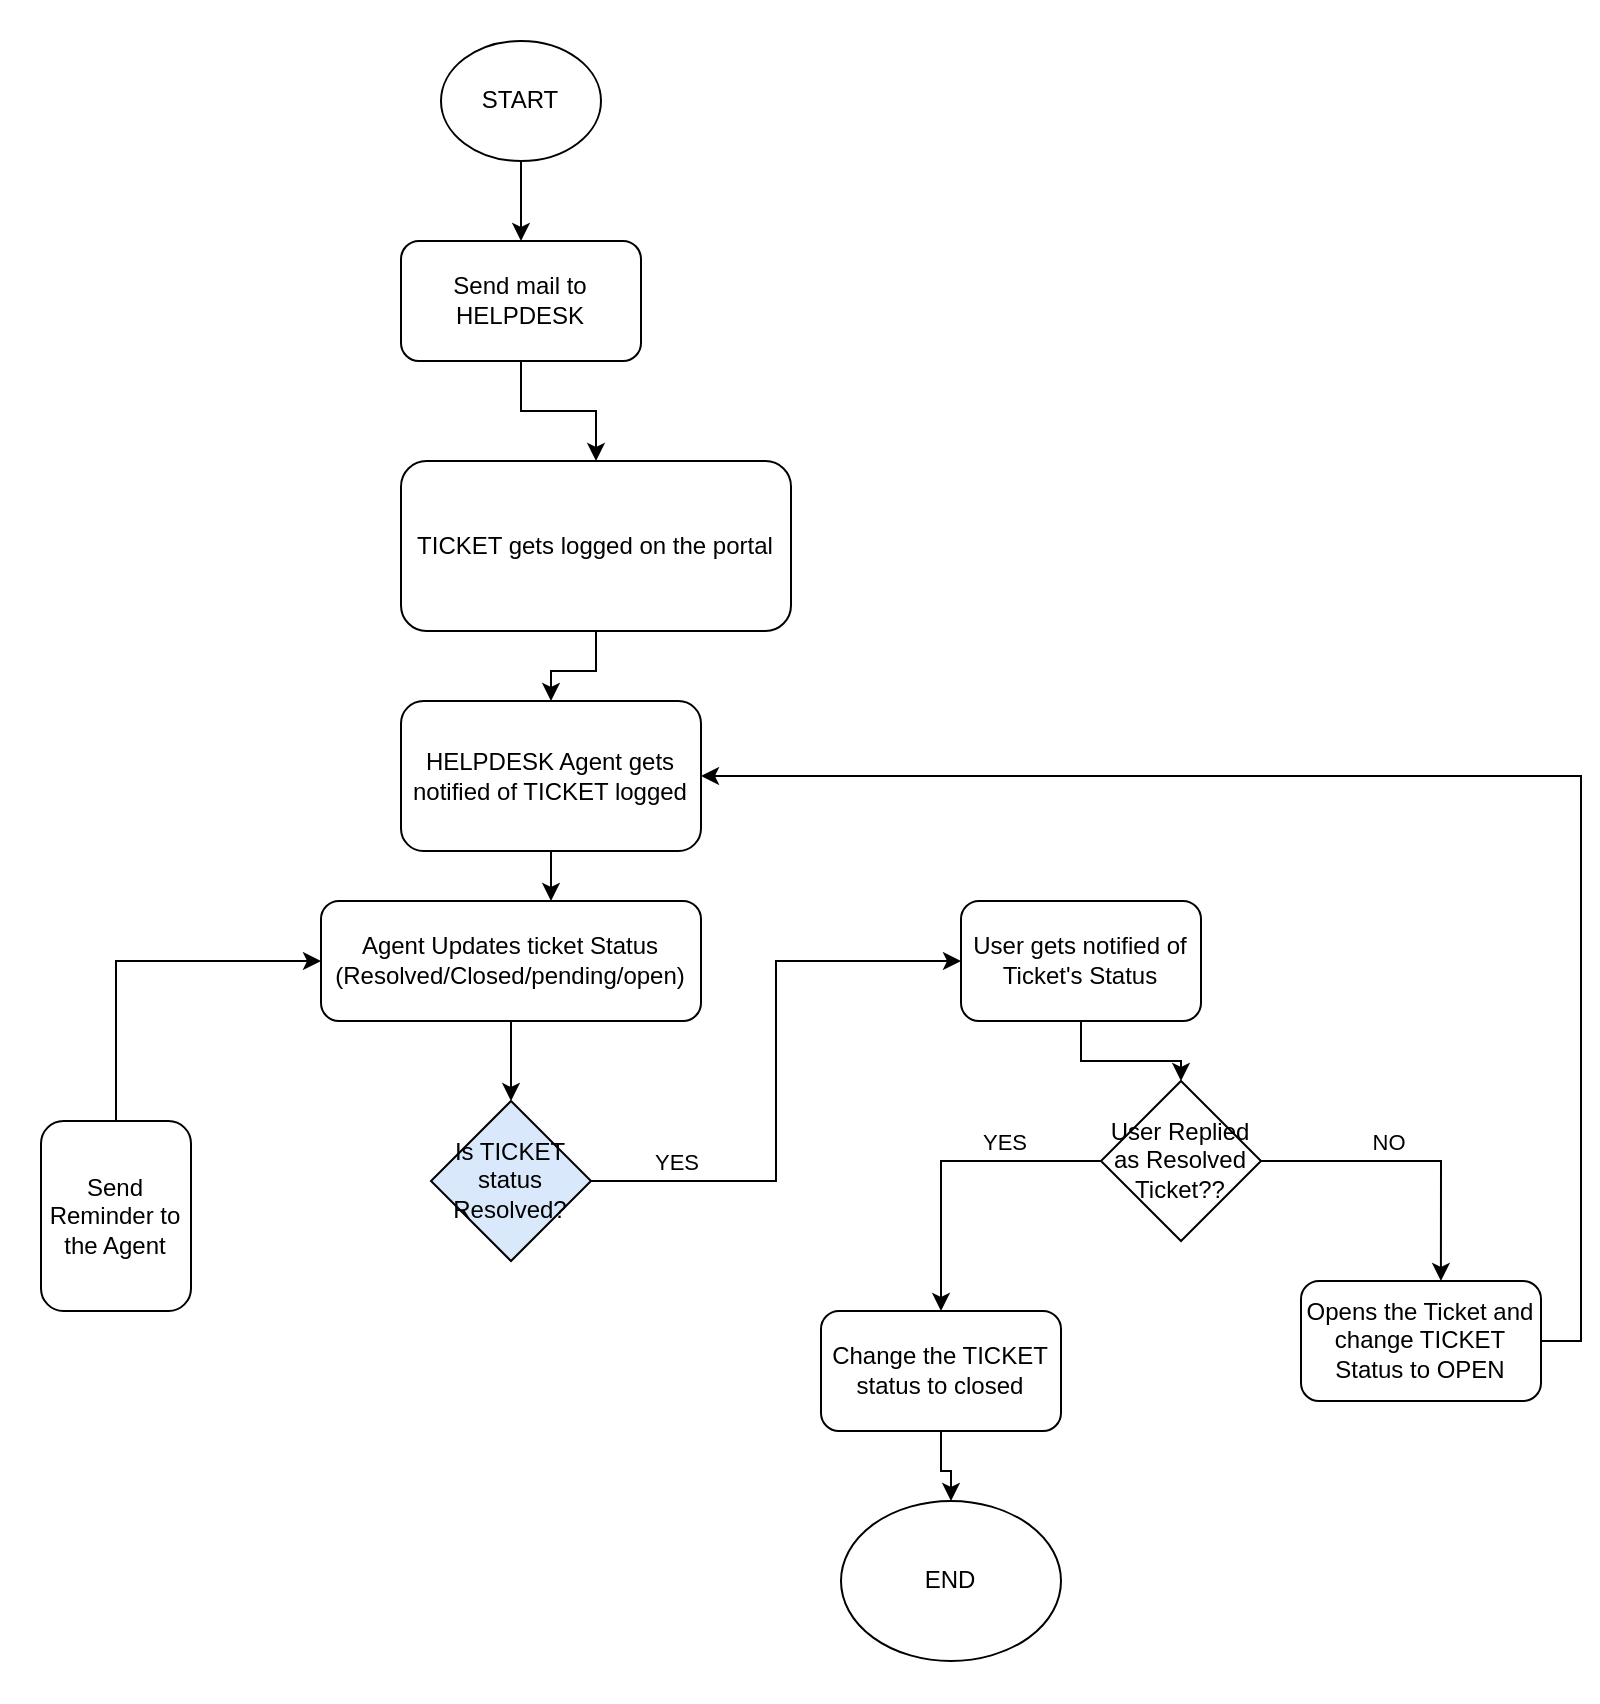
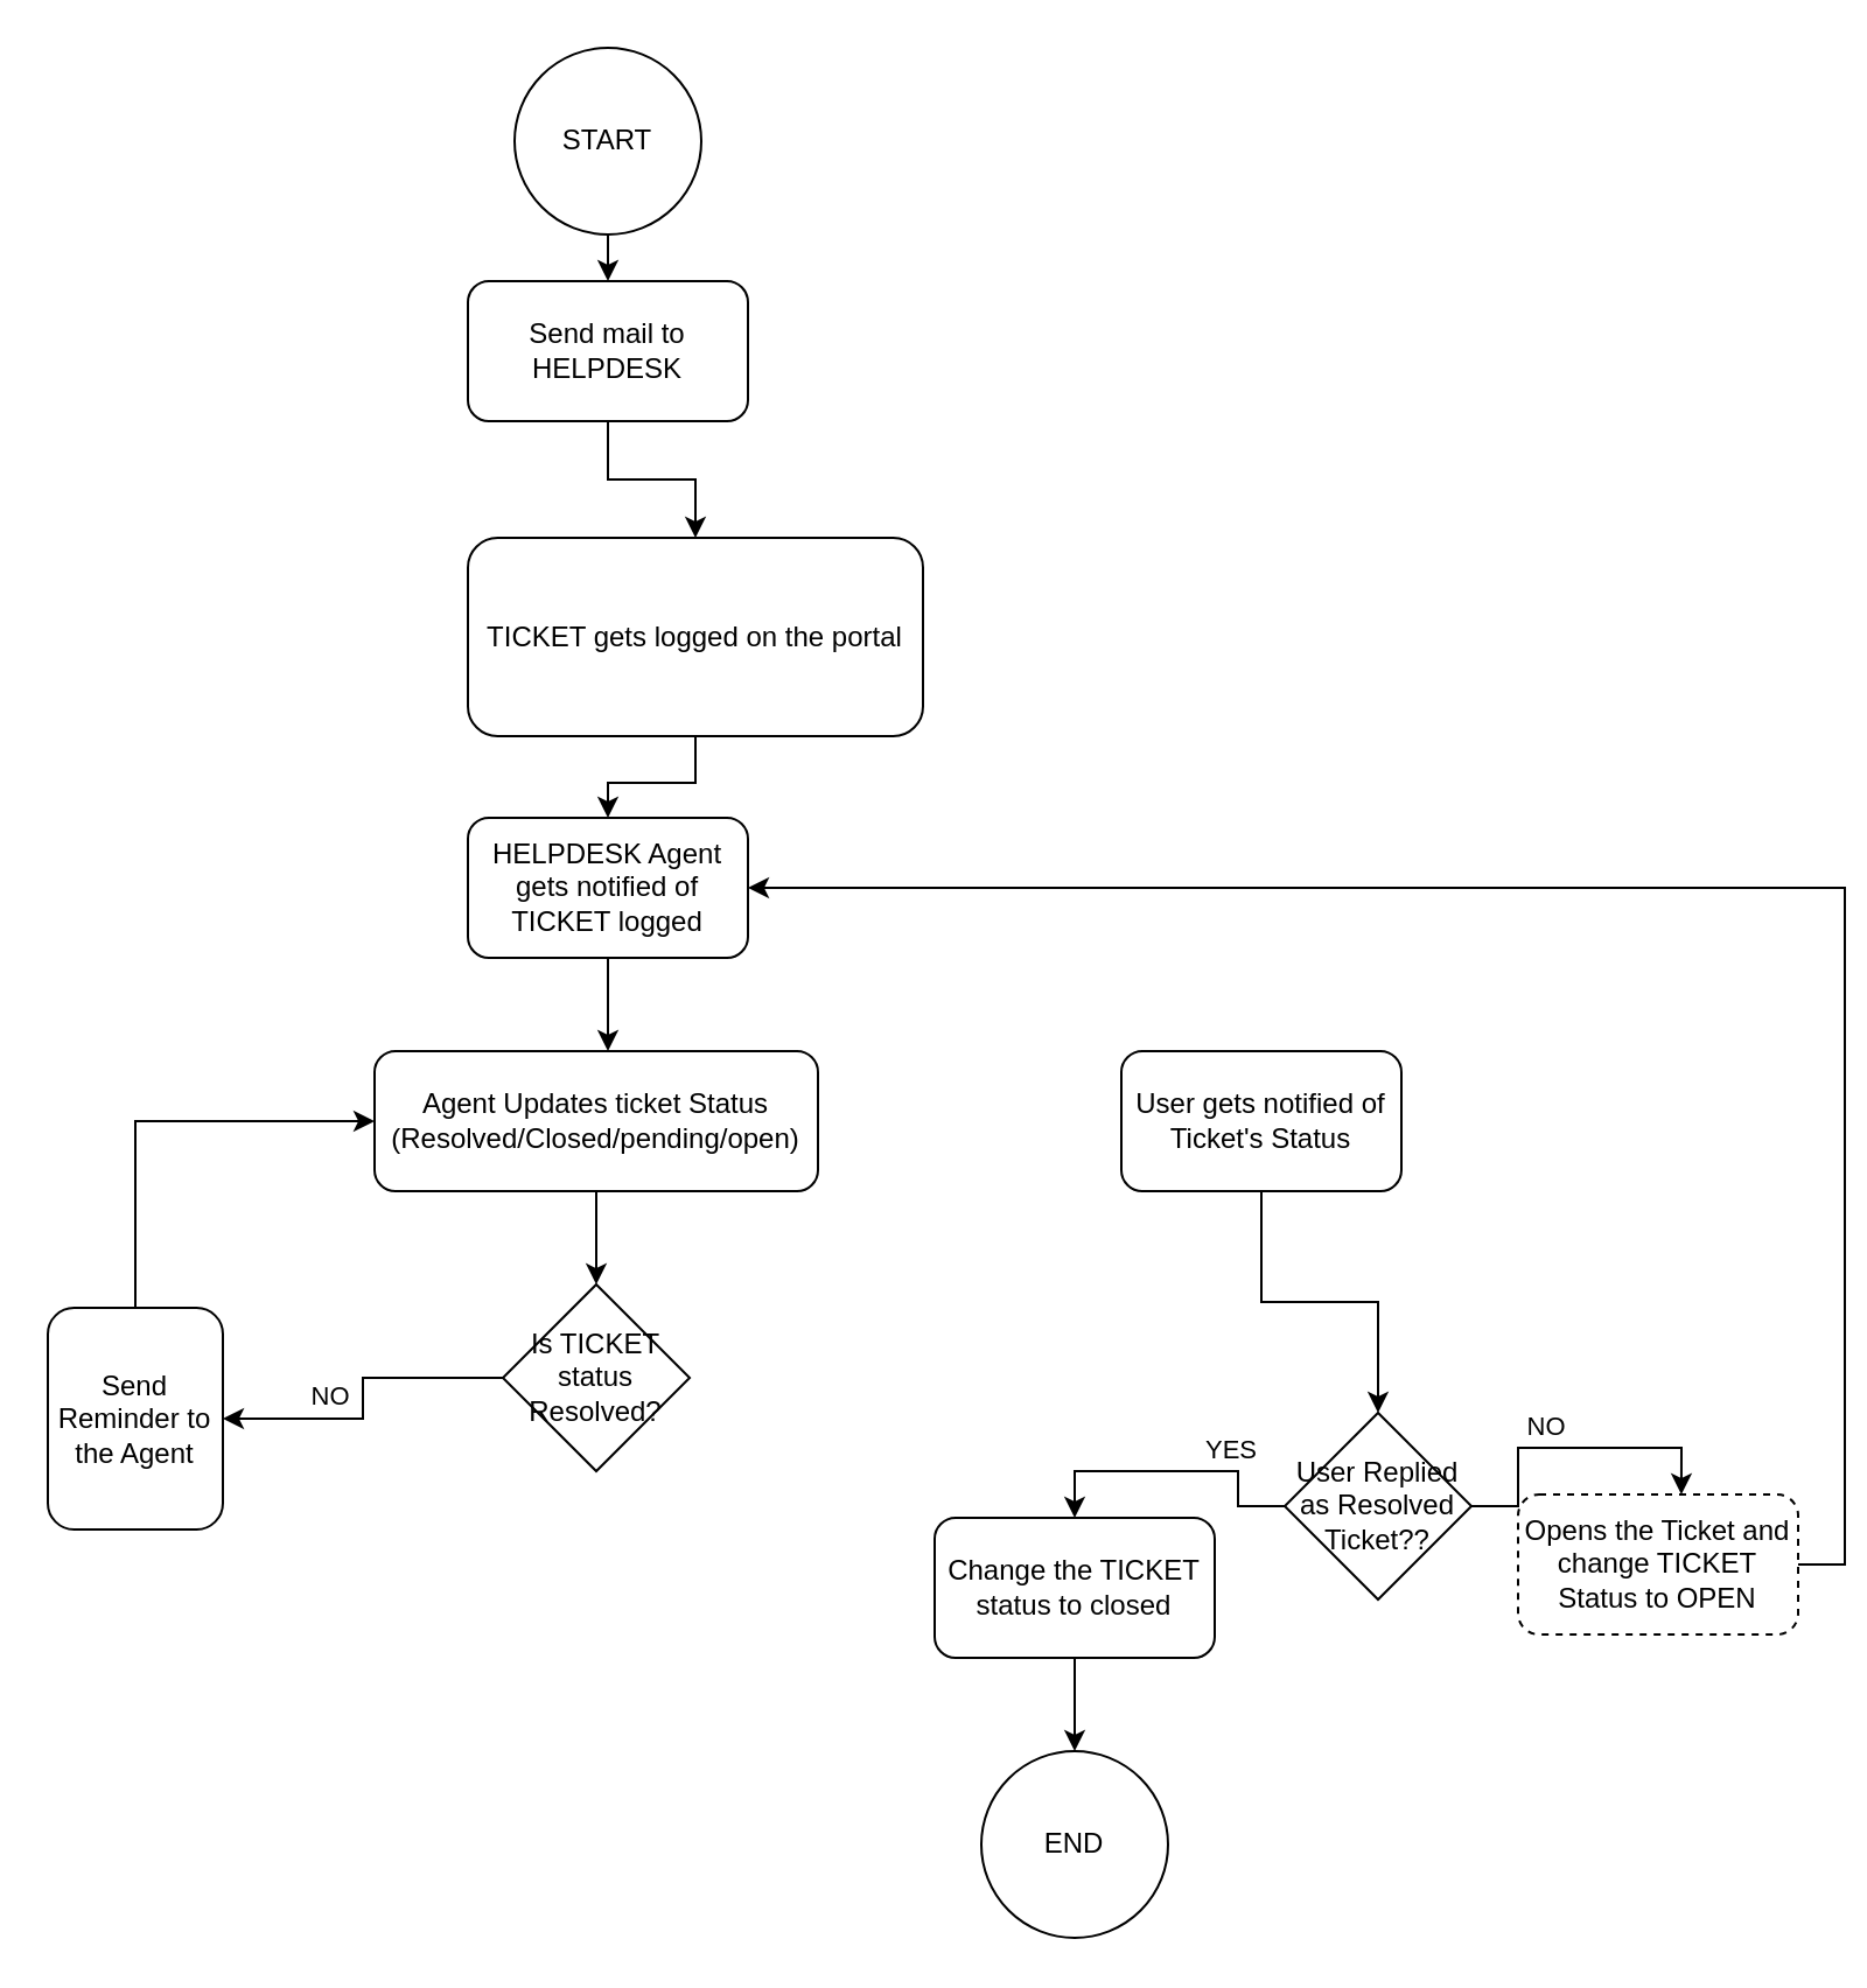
- <mxCell id="3" value="START" style="ellipse;whiteSpace=wrap;html=1;aspect=fixed;" parent="1" vertex="1"><mxGeometry x="220" y="20" width="80" height="60" as="geometry" /></mxCell>
+ <mxCell id="3" value="START" style="ellipse;whiteSpace=wrap;html=1;aspect=fixed;" parent="1" vertex="1"><mxGeometry x="220" width="80" height="80" as="geometry" y="20" /></mxCell>
- <mxCell id="9" value="HELPDESK Agent gets notified of TICKET logged" style="rounded=1;whiteSpace=wrap;html=1;" parent="1" vertex="1"><mxGeometry x="200" y="350" width="150" height="75" as="geometry" /></mxCell>
+ <mxCell id="9" value="HELPDESK Agent gets notified of TICKET logged" style="rounded=1;whiteSpace=wrap;html=1;" parent="1" vertex="1"><mxGeometry x="200" y="350" width="120" height="60" as="geometry" /></mxCell>
- <mxCell id="26" style="edgeStyle=orthogonalEdgeStyle;rounded=0;orthogonalLoop=1;jettySize=auto;html=1;exitX=1;exitY=0.5;exitDx=0;exitDy=0;entryX=0;entryY=0.5;entryDx=0;entryDy=0;" parent="1" source="28" target="17" edge="1"><mxGeometry relative="1" as="geometry" /></mxCell>
- <mxCell id="27" value="YES" style="edgeLabel;html=1;align=center;verticalAlign=middle;resizable=0;points=[];" parent="26" vertex="1" connectable="0"><mxGeometry x="-0.711" y="1" relative="1" as="geometry"><mxPoint x="-1" y="-9" as="offset" /></mxGeometry></mxCell>
- <mxCell id="22" value="User Replied as Resolved Ticket??" style="rhombus;whiteSpace=wrap;html=1;" parent="1" vertex="1"><mxGeometry x="550" y="540" width="80" height="80" as="geometry" /></mxCell>
+ <mxCell id="22" value="User Replied as Resolved Ticket??" style="rhombus;whiteSpace=wrap;html=1;" parent="1" vertex="1"><mxGeometry x="550" y="605" width="80" height="80" as="geometry" /></mxCell>
- <mxCell id="28" value="Is TICKET status Resolved?" style="rhombus;whiteSpace=wrap;html=1;fillColor=#dae8fc;" parent="1" vertex="1"><mxGeometry x="215" y="550" width="80" height="80" as="geometry" /></mxCell>
+ <mxCell id="28" value="Is TICKET status Resolved?" style="rhombus;whiteSpace=wrap;html=1;" parent="1" vertex="1"><mxGeometry x="215" y="550" width="80" height="80" as="geometry" /></mxCell>
+ <mxCell id="24" value="" style="edgeStyle=orthogonalEdgeStyle;rounded=0;orthogonalLoop=1;jettySize=auto;html=1;" parent="1" source="28" target="30" edge="1"><mxGeometry relative="1" as="geometry" /></mxCell>
+ <mxCell id="25" value="NO&lt;br&gt;" style="edgeLabel;html=1;align=center;verticalAlign=middle;resizable=0;points=[];" parent="24" vertex="1" connectable="0"><mxGeometry x="0.179" y="-1" relative="1" as="geometry"><mxPoint x="-11" y="-9" as="offset" /></mxGeometry></mxCell>
- <mxCell id="15" value="Opens the Ticket and change TICKET Status to OPEN" style="rounded=1;whiteSpace=wrap;html=1;" parent="1" vertex="1"><mxGeometry x="650" y="640" width="120" height="60" as="geometry" /></mxCell>
+ <mxCell id="15" value="Opens the Ticket and change TICKET Status to OPEN" style="rounded=1;whiteSpace=wrap;html=1;dashed=1;" parent="1" vertex="1"><mxGeometry x="650" y="640" width="120" height="60" as="geometry" /></mxCell>
- <mxCell id="13" value="Change the TICKET status to closed" style="rounded=1;whiteSpace=wrap;html=1;" parent="1" vertex="1"><mxGeometry x="410" y="655" width="120" height="60" as="geometry" /></mxCell>
+ <mxCell id="13" value="Change the TICKET status to closed" style="rounded=1;whiteSpace=wrap;html=1;" parent="1" vertex="1"><mxGeometry x="400" y="650" width="120" height="60" as="geometry" /></mxCell>
- <mxCell id="23" value="END" style="ellipse;whiteSpace=wrap;html=1;aspect=fixed;" parent="1" vertex="1"><mxGeometry x="420" y="750" width="110" height="80" as="geometry" /></mxCell>
+ <mxCell id="23" value="END" style="ellipse;whiteSpace=wrap;html=1;aspect=fixed;" parent="1" vertex="1"><mxGeometry x="420" y="750" width="80" height="80" as="geometry" /></mxCell>
